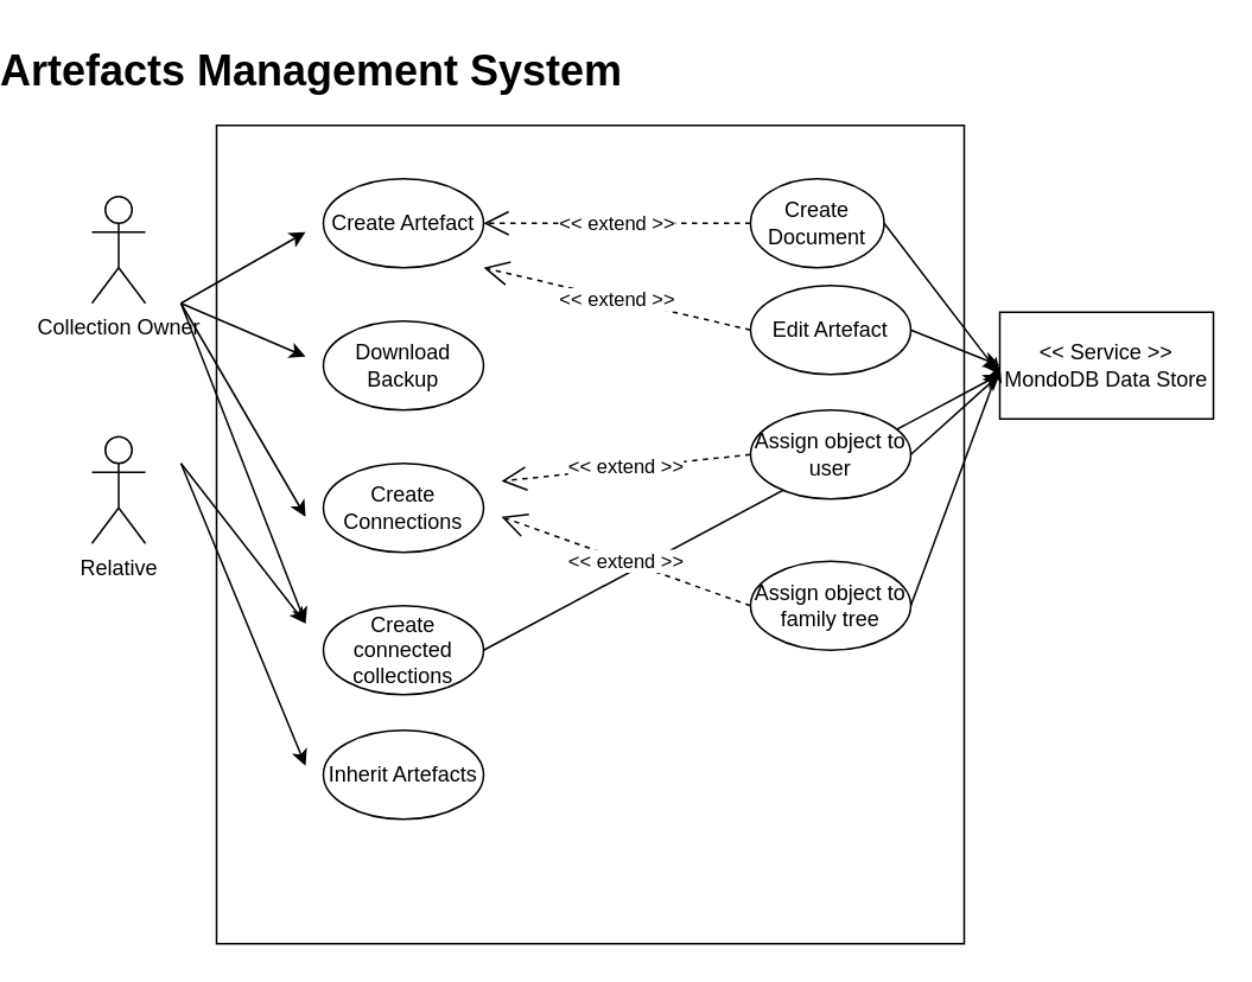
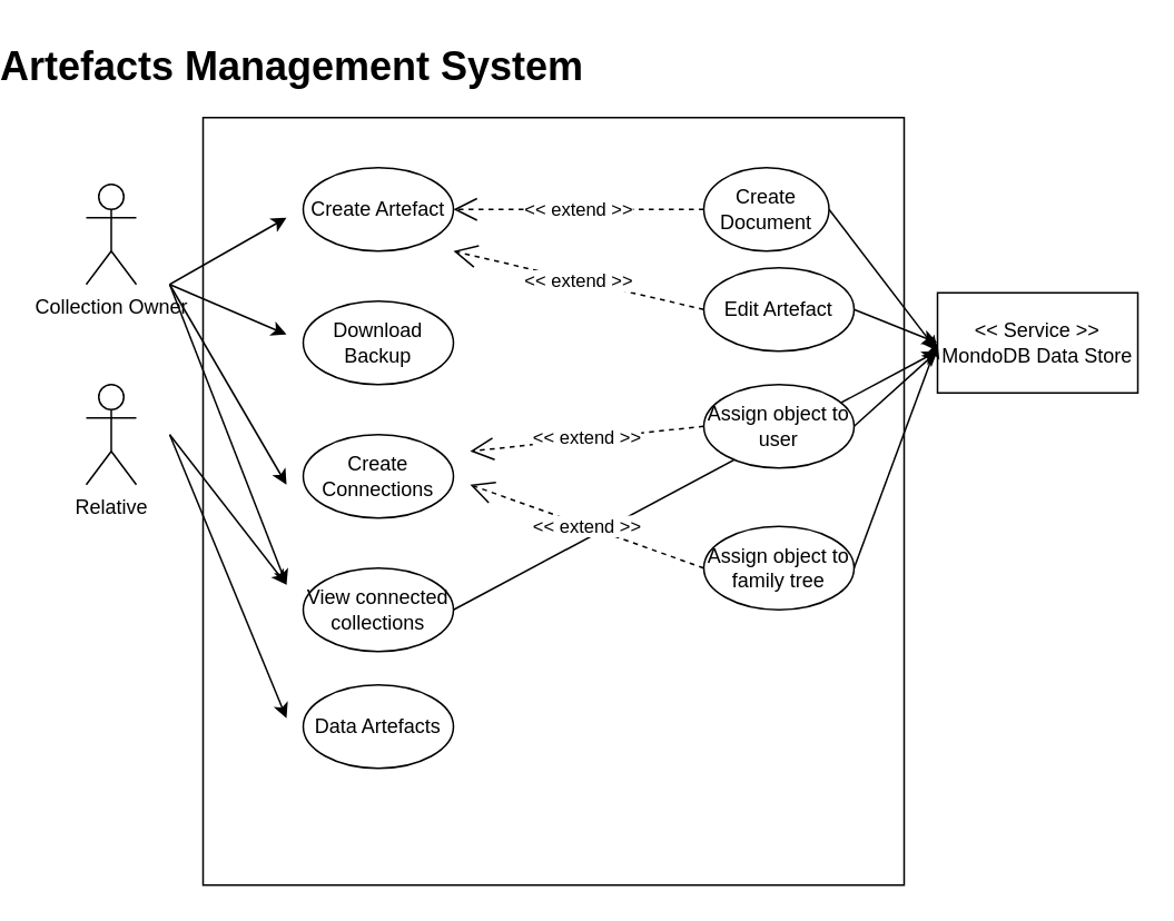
- <mxCell id="6" value="Relative" style="shape=umlActor;verticalLabelPosition=bottom;labelBackgroundColor=#ffffff;verticalAlign=top;html=1;outlineConnect=0;" vertex="1" parent="1"><mxGeometry x="20" y="245" width="30" height="60" as="geometry" /></mxCell>
+ <mxCell id="6" value="Relative" style="shape=umlActor;verticalLabelPosition=bottom;labelBackgroundColor=#ffffff;verticalAlign=top;html=1;outlineConnect=0;" vertex="1" parent="1"><mxGeometry x="20" y="230" width="30" height="60" as="geometry" /></mxCell>
- <mxCell id="11" value="Create connected collections" style="ellipse;whiteSpace=wrap;html=1;" vertex="1" parent="1"><mxGeometry x="150" y="340" width="90" height="50" as="geometry" /></mxCell>
+ <mxCell id="11" value="View connected collections" style="ellipse;whiteSpace=wrap;html=1;" vertex="1" parent="1"><mxGeometry x="150" y="340" width="90" height="50" as="geometry" /></mxCell>
- <mxCell id="24" value="Inherit Artefacts" style="ellipse;whiteSpace=wrap;html=1;" vertex="1" parent="1"><mxGeometry x="150" y="410" width="90" height="50" as="geometry" /></mxCell>
+ <mxCell id="24" value="Data Artefacts" style="ellipse;whiteSpace=wrap;html=1;" vertex="1" parent="1"><mxGeometry x="150" y="410" width="90" height="50" as="geometry" /></mxCell>
